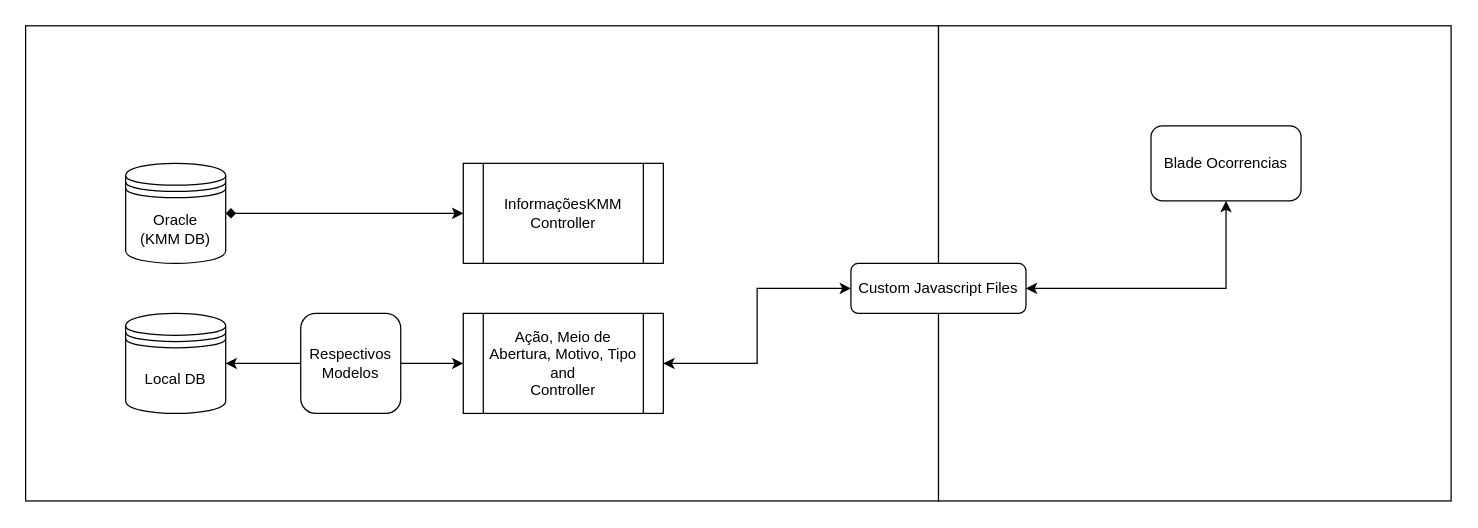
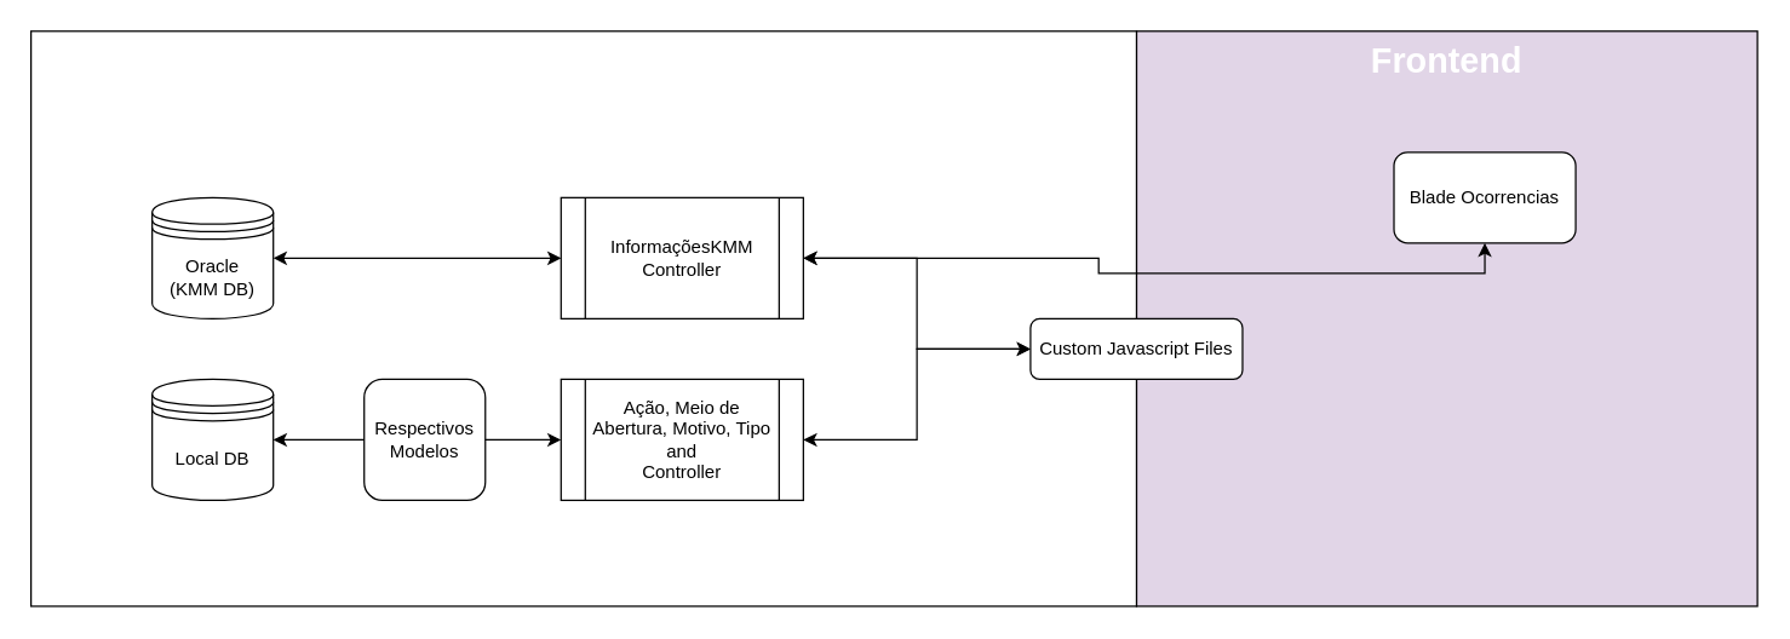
- <mxCell id="16" style="edgeStyle=orthogonalEdgeStyle;rounded=0;orthogonalLoop=1;jettySize=auto;html=1;exitX=0;exitY=0.5;exitDx=0;exitDy=0;entryX=1;entryY=0.5;entryDx=0;entryDy=0;startArrow=classic;startFill=1;endArrow=diamond;" parent="14" source="17" target="15" edge="1"><mxGeometry relative="1" as="geometry" /></mxCell>
+ <mxCell id="16" style="edgeStyle=orthogonalEdgeStyle;rounded=0;orthogonalLoop=1;jettySize=auto;html=1;exitX=0;exitY=0.5;exitDx=0;exitDy=0;entryX=1;entryY=0.5;entryDx=0;entryDy=0;startArrow=classic;startFill=1;" parent="14" source="17" target="15" edge="1"><mxGeometry relative="1" as="geometry" /></mxCell>
+ <mxCell id="19" style="edgeStyle=orthogonalEdgeStyle;rounded=0;orthogonalLoop=1;jettySize=auto;html=1;exitX=1;exitY=0.5;exitDx=0;exitDy=0;entryX=0;entryY=0.5;entryDx=0;entryDy=0;startArrow=classic;startFill=1;" edge="1" parent="6" source="17" target="7"><mxGeometry relative="1" as="geometry" /></mxCell>
- <mxCell id="2" value="Frontend" style="rounded=0;whiteSpace=wrap;html=1;verticalAlign=top;fontStyle=1;fontSize=23;fontColor=#FFFFFF;" parent="1" vertex="1"><mxGeometry x="750" y="20" width="410" height="380" as="geometry" /></mxCell>
+ <mxCell id="2" value="Frontend" style="rounded=0;whiteSpace=wrap;html=1;verticalAlign=top;fontStyle=1;fontSize=23;fontColor=#FFFFFF;fillColor=#e1d5e7;" parent="1" vertex="1"><mxGeometry x="750" y="20" width="410" height="380" as="geometry" /></mxCell>
- <mxCell id="4" style="edgeStyle=orthogonalEdgeStyle;rounded=0;orthogonalLoop=1;jettySize=auto;html=1;exitX=0.5;exitY=1;exitDx=0;exitDy=0;entryX=1;entryY=0.5;entryDx=0;entryDy=0;startArrow=classic;startFill=1;" parent="1" source="5" target="7" edge="1"><mxGeometry relative="1" as="geometry" /></mxCell>
+ <mxCell id="4" style="edgeStyle=orthogonalEdgeStyle;rounded=0;orthogonalLoop=1;jettySize=auto;html=1;exitX=0.5;exitY=1;exitDx=0;exitDy=0;startArrow=classic;startFill=1;" parent="1" source="5" target="17" edge="1"><mxGeometry relative="1" as="geometry" /></mxCell>
